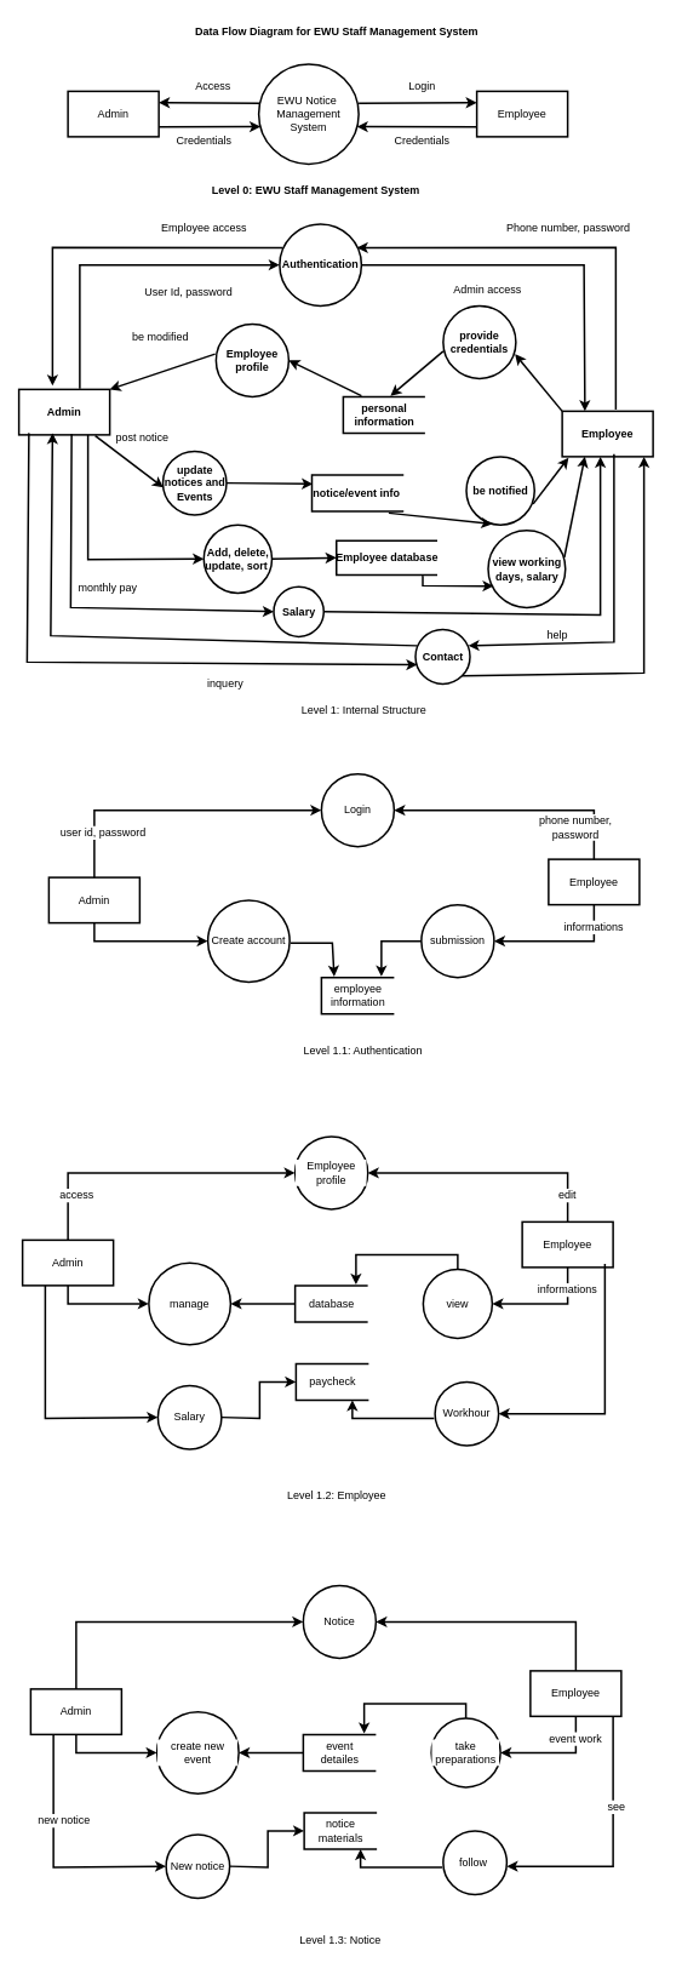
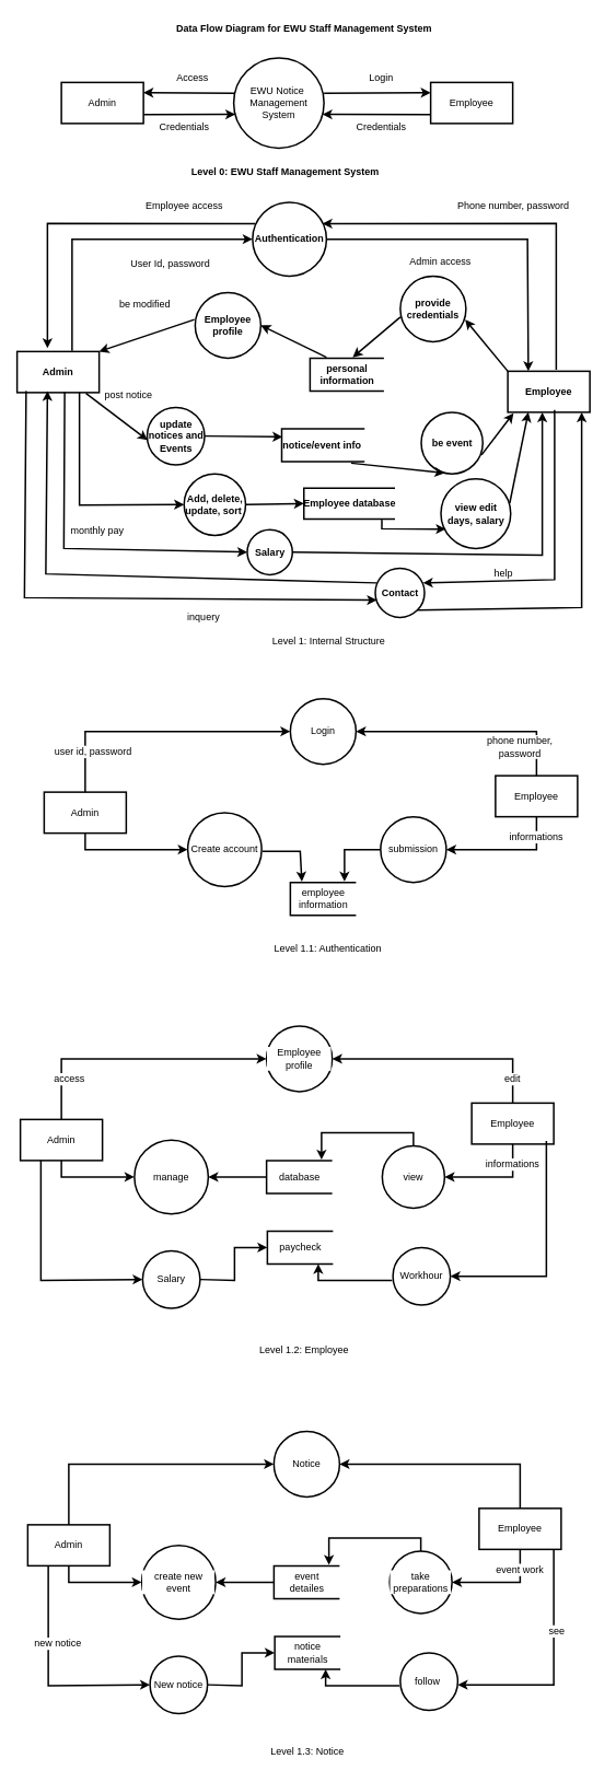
- <mxCell id="110" value="&lt;b&gt;be notified&lt;/b&gt;" style="ellipse;whiteSpace=wrap;html=1;aspect=fixed;strokeWidth=2;" parent="1" vertex="1"><mxGeometry x="512.5" y="502" width="75" height="75" as="geometry" /></mxCell>
+ <mxCell id="110" value="&lt;b&gt;be event&lt;/b&gt;" style="ellipse;whiteSpace=wrap;html=1;aspect=fixed;strokeWidth=2;" parent="1" vertex="1"><mxGeometry x="512.5" y="502" width="75" height="75" as="geometry" /></mxCell>
- <mxCell id="116" value="&lt;b&gt;view working days, salary&lt;/b&gt;" style="ellipse;whiteSpace=wrap;html=1;aspect=fixed;strokeWidth=2;" parent="1" vertex="1"><mxGeometry x="536.5" y="583" width="85" height="85" as="geometry" /></mxCell>
+ <mxCell id="116" value="&lt;b&gt;view edit days, salary&lt;/b&gt;" style="ellipse;whiteSpace=wrap;html=1;aspect=fixed;strokeWidth=2;" parent="1" vertex="1"><mxGeometry x="536.5" y="583" width="85" height="85" as="geometry" /></mxCell>
